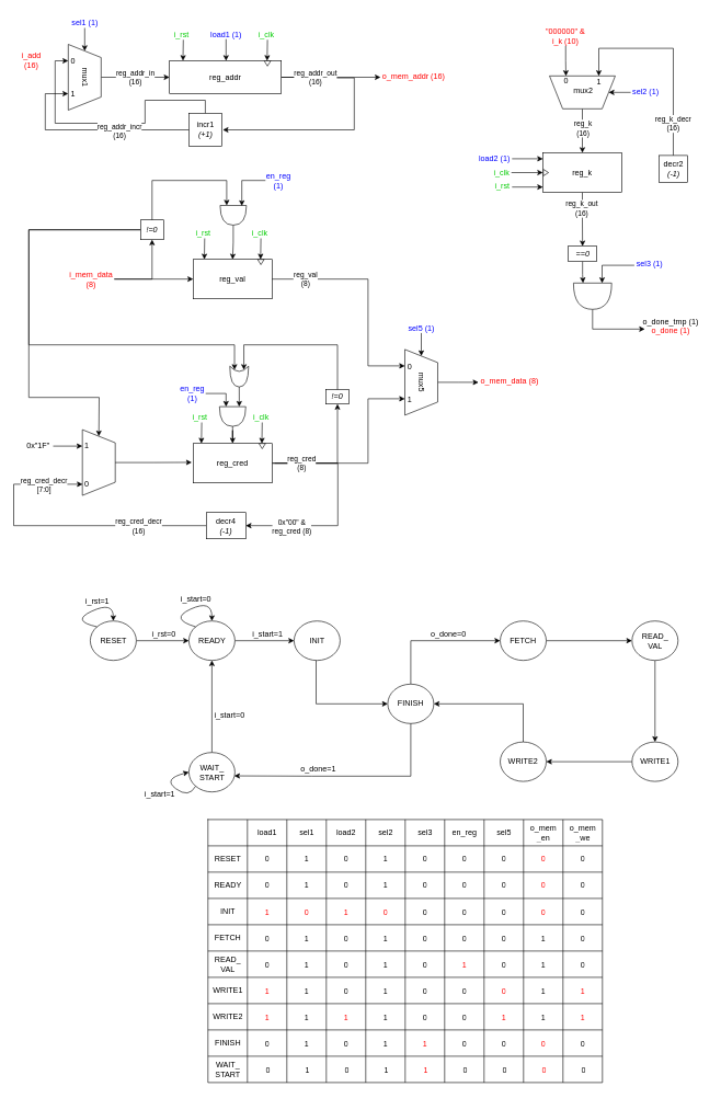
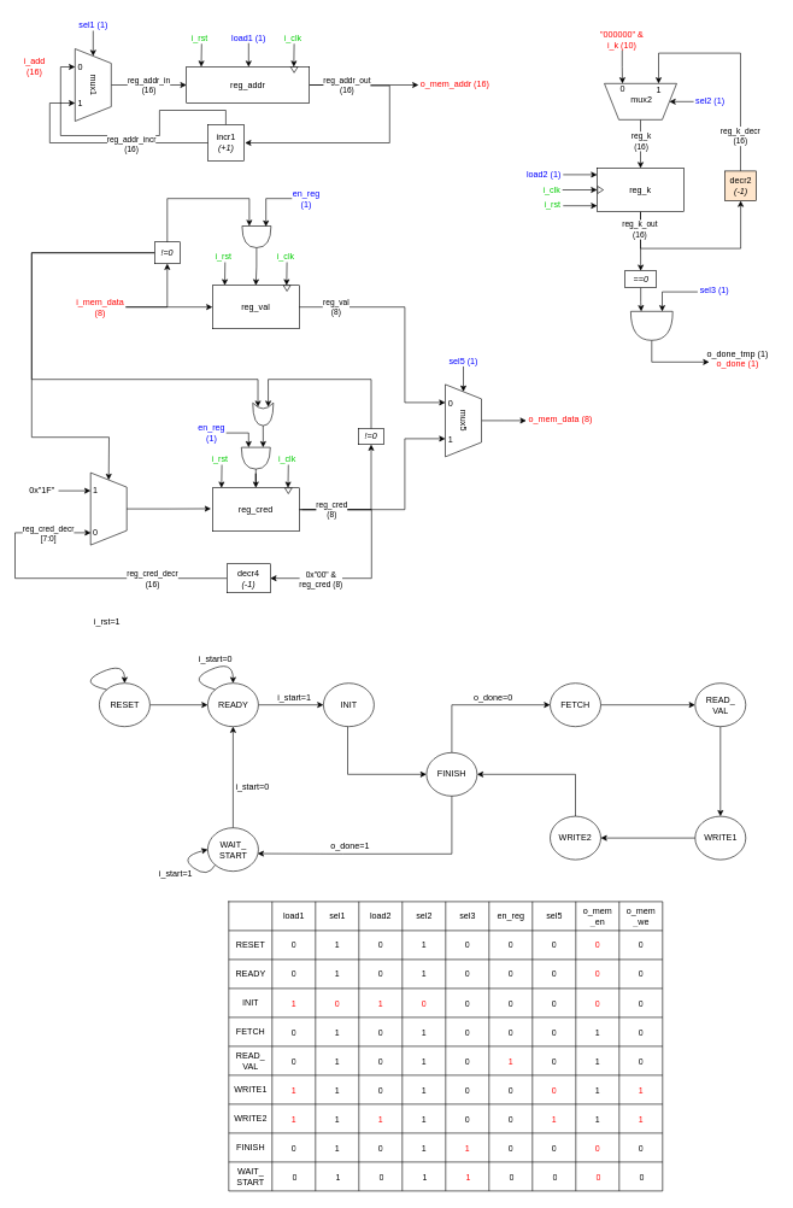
- <mxCell id="385" value="decr2&lt;br&gt;&lt;i&gt;(-1)&lt;/i&gt;" style="whiteSpace=wrap;html=1;" parent="1" vertex="1"><mxGeometry x="1001.5" y="236" width="43.5" height="41" as="geometry" /></mxCell>
+ <mxCell id="385" value="decr2&lt;br&gt;&lt;i&gt;(-1)&lt;/i&gt;" style="whiteSpace=wrap;html=1;fillColor=#ffe6cc;" parent="1" vertex="1"><mxGeometry x="1001.5" y="236" width="43.5" height="41" as="geometry" /></mxCell>
+ <mxCell id="369" value="" style="edgeStyle=orthogonalEdgeStyle;rounded=0;orthogonalLoop=1;jettySize=auto;html=1;" parent="1" source="372" target="385" edge="1"><mxGeometry relative="1" as="geometry"><Array as="points"><mxPoint x="885.5" y="343" /><mxPoint x="1023.5" y="343" /></Array></mxGeometry></mxCell>
- <mxCell id="85" value="i_rst=1" style="text;html=1;align=center;verticalAlign=middle;resizable=0;points=[];autosize=1;strokeColor=none;fillColor=none;" parent="1" vertex="1"><mxGeometry x="116.5" y="899" width="60" height="30" as="geometry" /></mxCell>
+ <mxCell id="85" value="i_rst=1" style="text;html=1;align=center;verticalAlign=middle;resizable=0;points=[];autosize=1;strokeColor=none;fillColor=none;" parent="1" vertex="1"><mxGeometry x="116.5" y="844" width="60" height="30" as="geometry" /></mxCell>
- <mxCell id="86" value="i_rst=0" style="text;html=1;align=center;verticalAlign=middle;resizable=0;points=[];autosize=1;strokeColor=none;fillColor=none;" parent="1" vertex="1"><mxGeometry x="217.5" y="950" width="60" height="30" as="geometry" /></mxCell>
